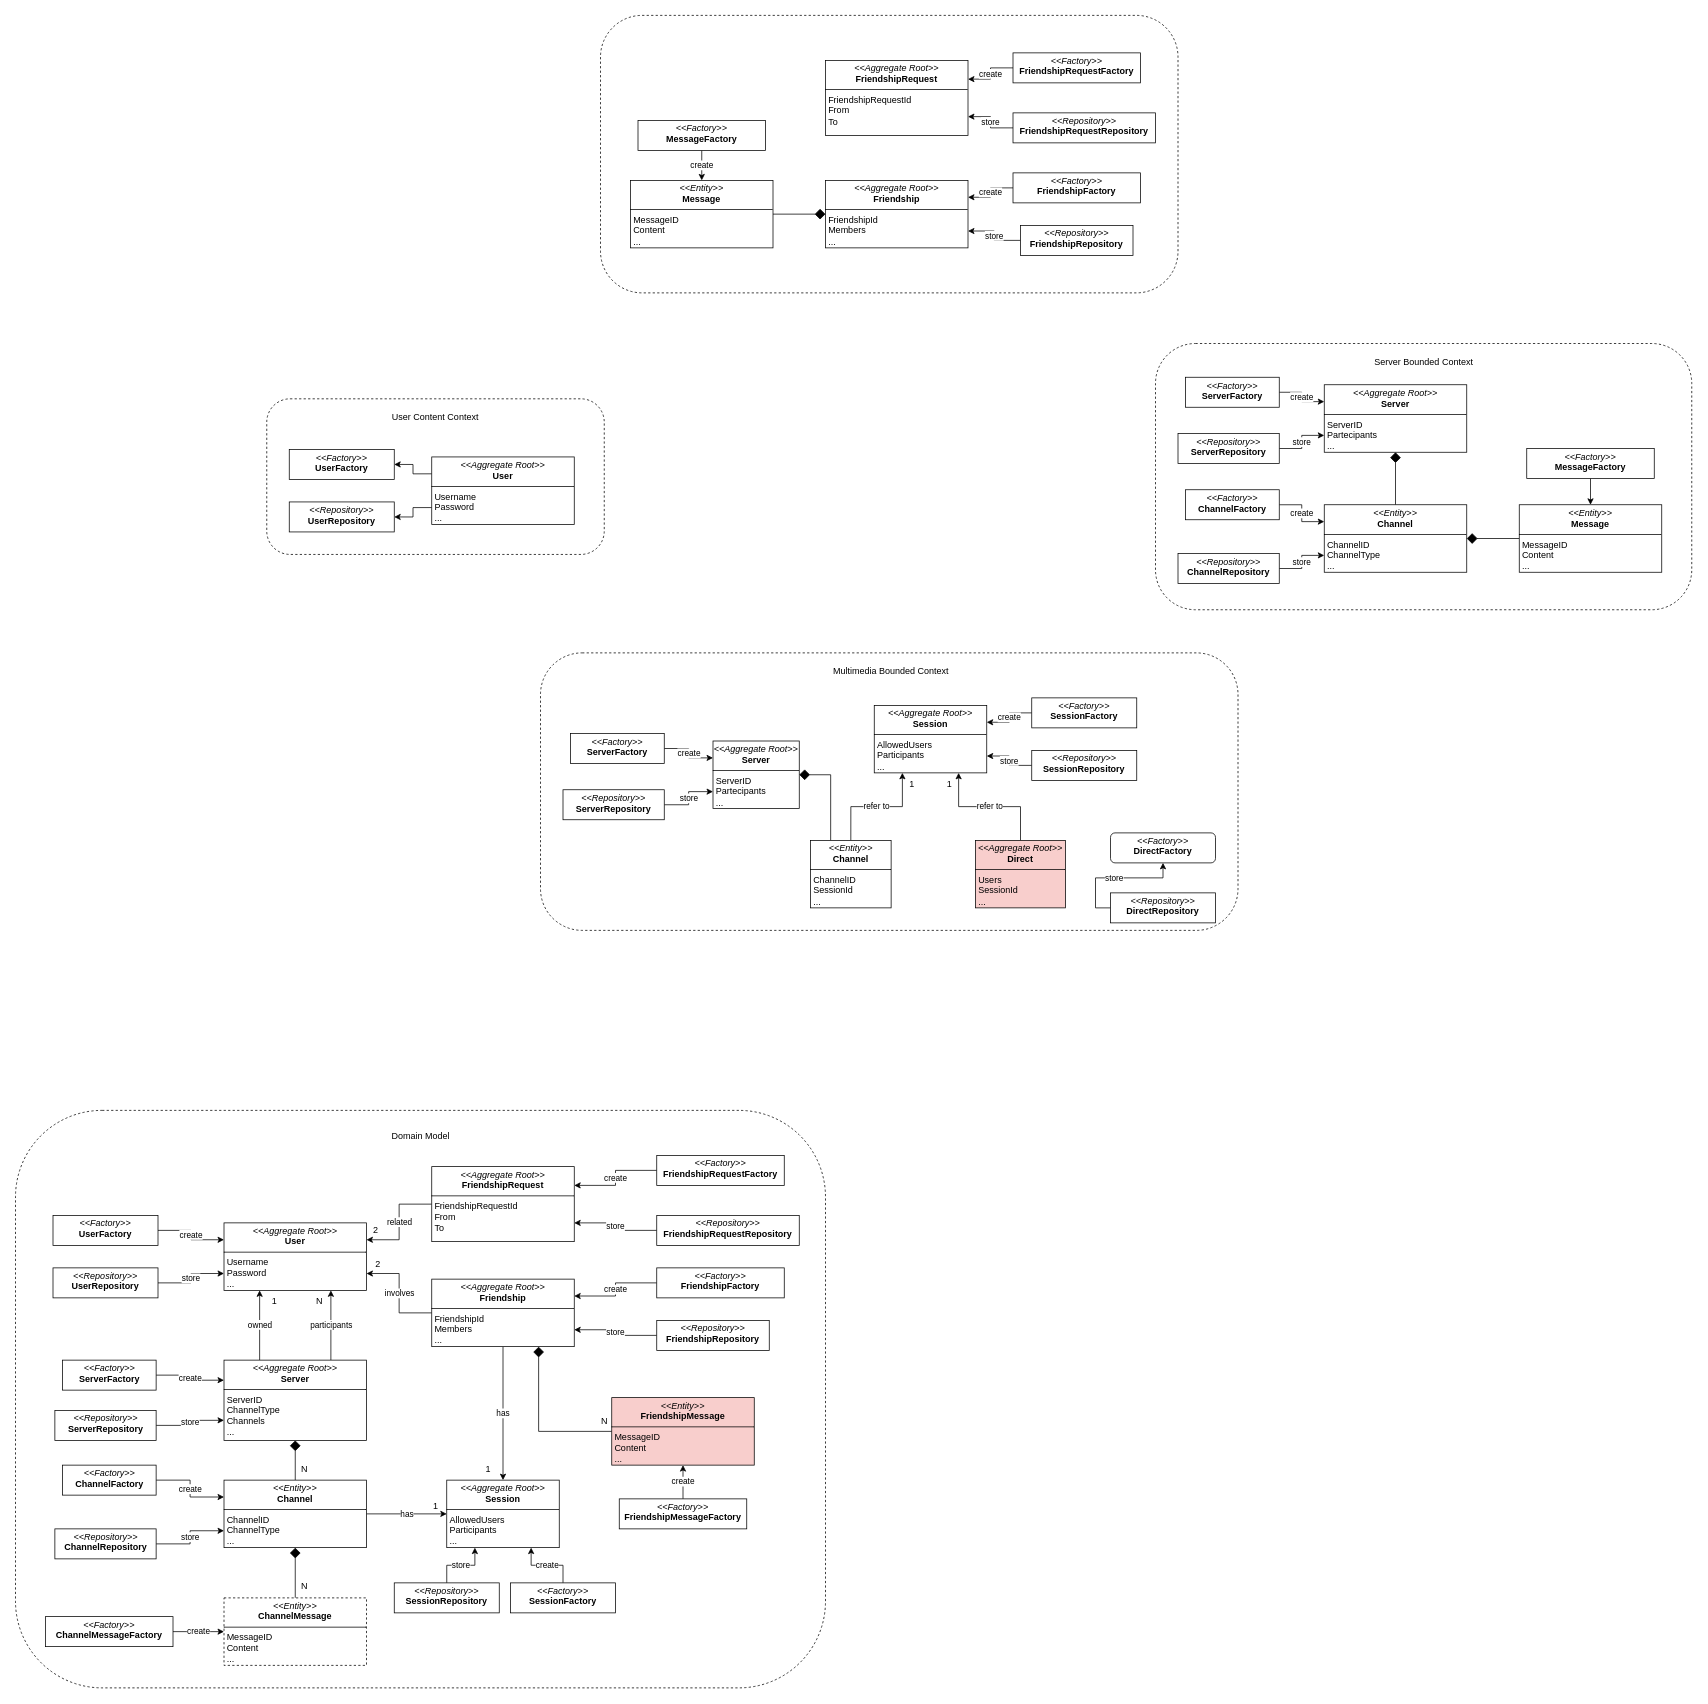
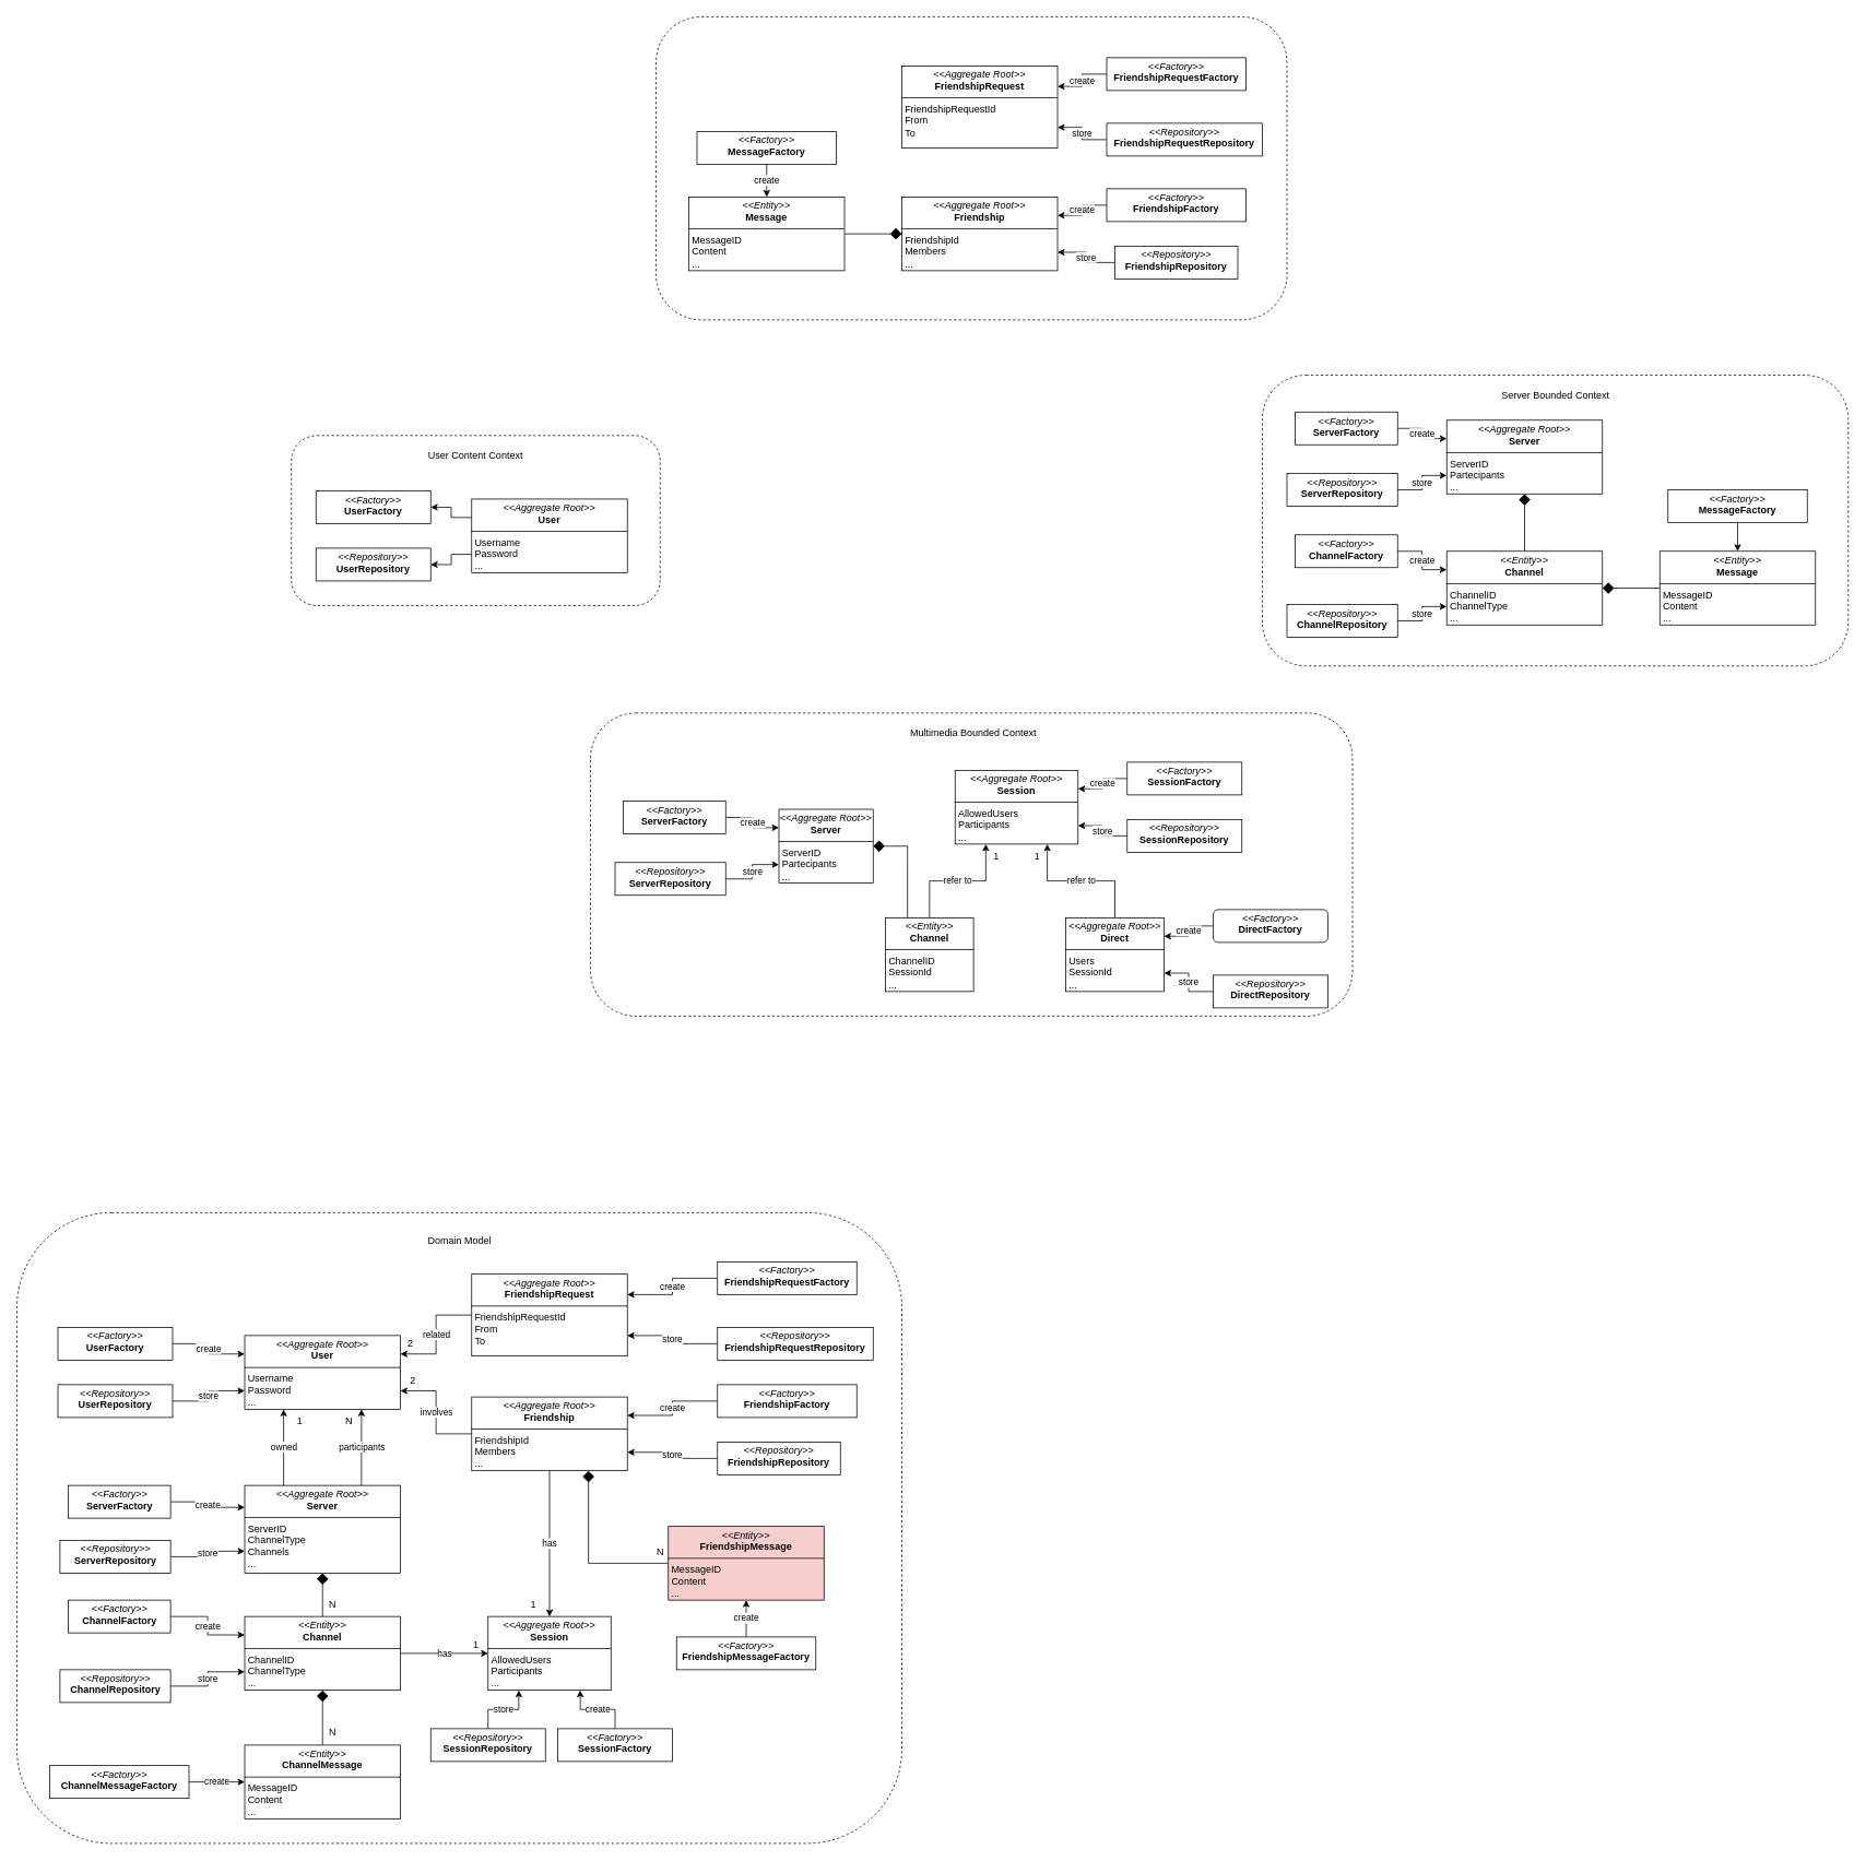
+ <mxCell id="61" value="create" style="edgeStyle=orthogonalEdgeStyle;rounded=0;orthogonalLoop=1;jettySize=auto;html=1;exitX=0;exitY=0.5;exitDx=0;exitDy=0;entryX=1;entryY=0.25;entryDx=0;entryDy=0;" parent="1" source="62" target="33" edge="1"><mxGeometry relative="1" as="geometry" /></mxCell>
- <mxCell id="33" value="&lt;p style=&quot;margin:0px;margin-top:4px;text-align:center;&quot;&gt;&lt;i&gt;&amp;lt;&amp;lt;Aggregate Root&amp;gt;&amp;gt;&lt;/i&gt;&lt;br&gt;&lt;b&gt;Direct&lt;/b&gt;&lt;/p&gt;&lt;hr size=&quot;1&quot; style=&quot;border-style:solid;&quot;&gt;&lt;p style=&quot;margin:0px;margin-left:4px;&quot;&gt;Users&lt;/p&gt;&lt;p style=&quot;margin:0px;margin-left:4px;&quot;&gt;SessionId&lt;/p&gt;&lt;p style=&quot;margin:0px;margin-left:4px;&quot;&gt;...&lt;/p&gt;" style="verticalAlign=top;align=left;overflow=fill;html=1;whiteSpace=wrap;fillColor=#f8cecc;" parent="1" vertex="1"><mxGeometry x="1300" y="1120" width="120" height="90" as="geometry" /></mxCell>
+ <mxCell id="33" value="&lt;p style=&quot;margin:0px;margin-top:4px;text-align:center;&quot;&gt;&lt;i&gt;&amp;lt;&amp;lt;Aggregate Root&amp;gt;&amp;gt;&lt;/i&gt;&lt;br&gt;&lt;b&gt;Direct&lt;/b&gt;&lt;/p&gt;&lt;hr size=&quot;1&quot; style=&quot;border-style:solid;&quot;&gt;&lt;p style=&quot;margin:0px;margin-left:4px;&quot;&gt;Users&lt;/p&gt;&lt;p style=&quot;margin:0px;margin-left:4px;&quot;&gt;SessionId&lt;/p&gt;&lt;p style=&quot;margin:0px;margin-left:4px;&quot;&gt;...&lt;/p&gt;" style="verticalAlign=top;align=left;overflow=fill;html=1;whiteSpace=wrap;" parent="1" vertex="1"><mxGeometry x="1300" y="1120" width="120" height="90" as="geometry" /></mxCell>
- <mxCell id="63" value="store" style="edgeStyle=orthogonalEdgeStyle;rounded=0;orthogonalLoop=1;jettySize=auto;html=1;exitX=0;exitY=0.5;exitDx=0;exitDy=0;" parent="1" source="64" target="62" edge="1"><mxGeometry relative="1" as="geometry" /></mxCell>
+ <mxCell id="63" value="store" style="edgeStyle=orthogonalEdgeStyle;rounded=0;orthogonalLoop=1;jettySize=auto;html=1;exitX=0;exitY=0.5;exitDx=0;exitDy=0;entryX=1;entryY=0.75;entryDx=0;entryDy=0;" parent="1" source="64" target="33" edge="1"><mxGeometry relative="1" as="geometry" /></mxCell>
- <mxCell id="96" value="&lt;p style=&quot;margin:0px;margin-top:4px;text-align:center;&quot;&gt;&lt;i&gt;&amp;lt;&amp;lt;Entity&amp;gt;&amp;gt;&lt;/i&gt;&lt;br&gt;&lt;b&gt;ChannelMessage&lt;/b&gt;&lt;/p&gt;&lt;hr size=&quot;1&quot; style=&quot;border-style:solid;&quot;&gt;&lt;p style=&quot;margin:0px;margin-left:4px;&quot;&gt;MessageID&lt;/p&gt;&lt;p style=&quot;margin:0px;margin-left:4px;&quot;&gt;Content&lt;/p&gt;&lt;p style=&quot;margin:0px;margin-left:4px;&quot;&gt;...&lt;/p&gt;" style="verticalAlign=top;align=left;overflow=fill;html=1;whiteSpace=wrap;dashed=1;" vertex="1" parent="1"><mxGeometry x="298" y="2130" width="190" height="90" as="geometry" /></mxCell>
+ <mxCell id="96" value="&lt;p style=&quot;margin:0px;margin-top:4px;text-align:center;&quot;&gt;&lt;i&gt;&amp;lt;&amp;lt;Entity&amp;gt;&amp;gt;&lt;/i&gt;&lt;br&gt;&lt;b&gt;ChannelMessage&lt;/b&gt;&lt;/p&gt;&lt;hr size=&quot;1&quot; style=&quot;border-style:solid;&quot;&gt;&lt;p style=&quot;margin:0px;margin-left:4px;&quot;&gt;MessageID&lt;/p&gt;&lt;p style=&quot;margin:0px;margin-left:4px;&quot;&gt;Content&lt;/p&gt;&lt;p style=&quot;margin:0px;margin-left:4px;&quot;&gt;...&lt;/p&gt;" style="verticalAlign=top;align=left;overflow=fill;html=1;whiteSpace=wrap;" vertex="1" parent="1"><mxGeometry x="298" y="2130" width="190" height="90" as="geometry" /></mxCell>
